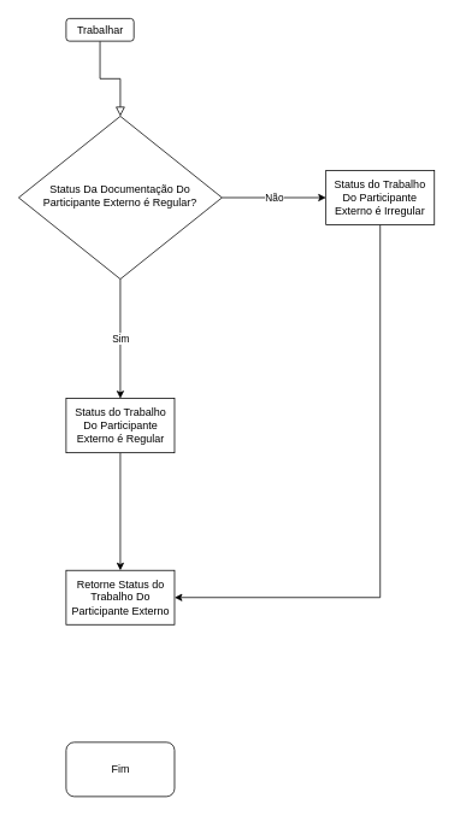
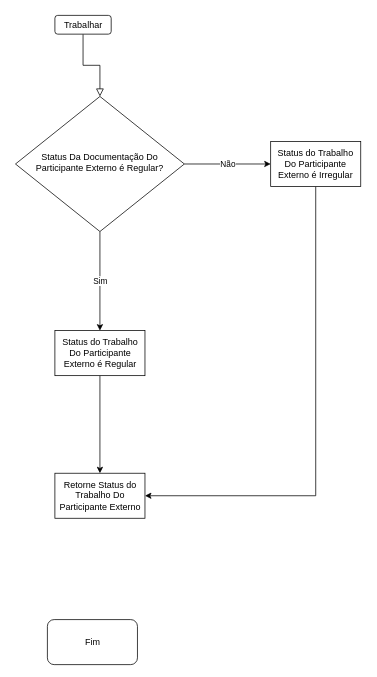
- <mxCell id="12" value="Fim" style="rounded=1;whiteSpace=wrap;html=1;" vertex="1" parent="1"><mxGeometry x="72.5" y="820" width="120" height="60" as="geometry" /></mxCell>
+ <mxCell id="12" value="Fim" style="rounded=1;whiteSpace=wrap;html=1;" vertex="1" parent="1"><mxGeometry x="62.5" y="825" width="120" height="60" as="geometry" /></mxCell>
